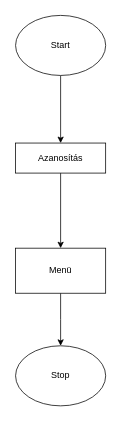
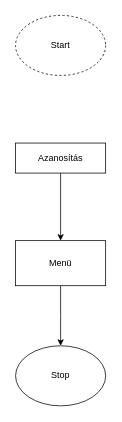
- <mxCell id="3" value="Start" style="ellipse;whiteSpace=wrap;html=1;" vertex="1" parent="1"><mxGeometry x="20" y="20" width="120" height="80" as="geometry" /></mxCell>
+ <mxCell id="3" value="Start" style="ellipse;whiteSpace=wrap;html=1;dashed=1;" vertex="1" parent="1"><mxGeometry x="20" y="20" width="120" height="80" as="geometry" /></mxCell>
- <mxCell id="2" value="" style="edgeStyle=orthogonalEdgeStyle;rounded=0;orthogonalLoop=1;jettySize=auto;html=1;" edge="1" parent="1" source="3" target="5"><mxGeometry relative="1" as="geometry" /></mxCell>
- <mxCell id="7" value="Menü" style="whiteSpace=wrap;html=1;" vertex="1" parent="1"><mxGeometry x="20" y="330" width="120" height="60" as="geometry" /></mxCell>
+ <mxCell id="7" value="Menü" style="whiteSpace=wrap;html=1;" vertex="1" parent="1"><mxGeometry x="20" y="320" width="120" height="60" as="geometry" /></mxCell>
